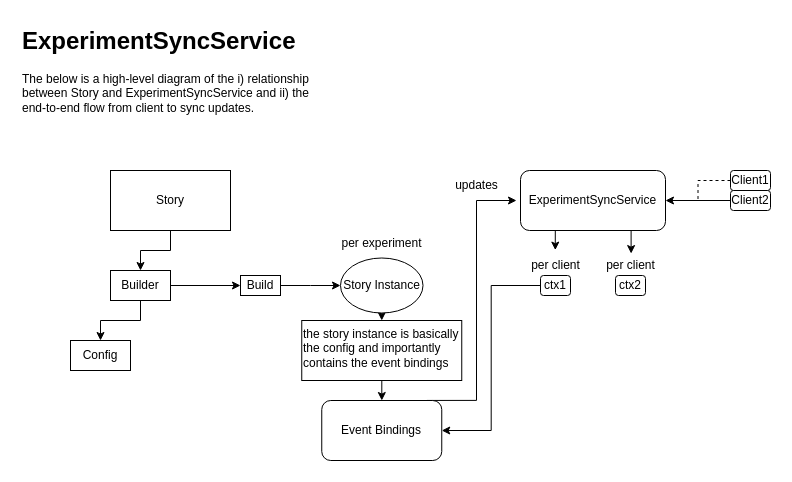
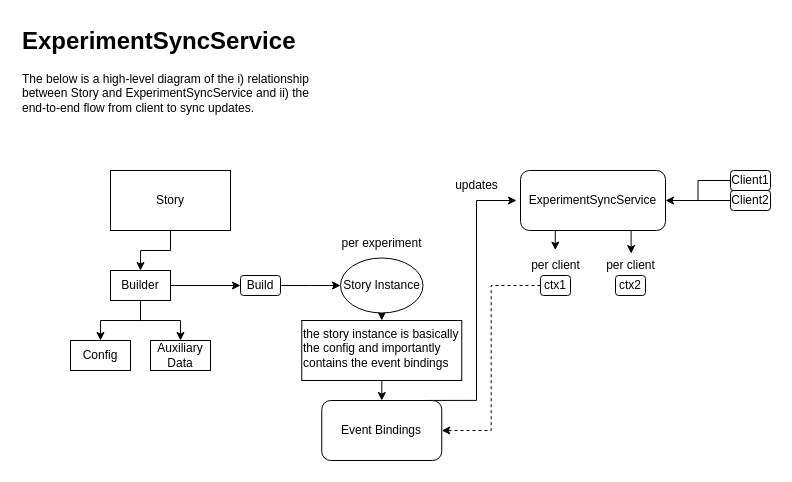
- <mxCell id="16" style="edgeStyle=orthogonalEdgeStyle;rounded=0;orthogonalLoop=1;jettySize=auto;html=1;entryX=1;entryY=0.5;entryDx=0;entryDy=0;dashed=1;" edge="1" parent="1" source="17" target="14"><mxGeometry relative="1" as="geometry" /></mxCell>
+ <mxCell id="16" style="edgeStyle=orthogonalEdgeStyle;rounded=0;orthogonalLoop=1;jettySize=auto;html=1;entryX=1;entryY=0.5;entryDx=0;entryDy=0;" edge="1" parent="1" source="17" target="14"><mxGeometry relative="1" as="geometry" /></mxCell>
- <mxCell id="11" value="Build" style="whiteSpace=wrap;html=1;rounded=0;" vertex="1" parent="1"><mxGeometry x="240" y="275" width="40" height="20" as="geometry" /></mxCell>
+ <mxCell id="11" value="Build" style="rounded=1;whiteSpace=wrap;html=1;" vertex="1" parent="1"><mxGeometry x="240" y="275" width="40" height="20" as="geometry" /></mxCell>
+ <mxCell id="5" style="edgeStyle=orthogonalEdgeStyle;rounded=0;orthogonalLoop=1;jettySize=auto;html=1;entryX=0.5;entryY=0;entryDx=0;entryDy=0;" edge="1" parent="1" source="7" target="9"><mxGeometry relative="1" as="geometry" /></mxCell>
- <mxCell id="22" style="edgeStyle=orthogonalEdgeStyle;rounded=0;orthogonalLoop=1;jettySize=auto;html=1;entryX=1;entryY=0.5;entryDx=0;entryDy=0;" edge="1" parent="1" source="23" target="30"><mxGeometry relative="1" as="geometry" /></mxCell>
+ <mxCell id="22" style="edgeStyle=orthogonalEdgeStyle;rounded=0;orthogonalLoop=1;jettySize=auto;html=1;entryX=1;entryY=0.5;entryDx=0;entryDy=0;dashed=1;" edge="1" parent="1" source="23" target="30"><mxGeometry relative="1" as="geometry" /></mxCell>
+ <mxCell id="9" value="Auxiliary Data" style="whiteSpace=wrap;html=1;" vertex="1" parent="1"><mxGeometry x="150" y="340" width="60" height="30" as="geometry" /></mxCell>
